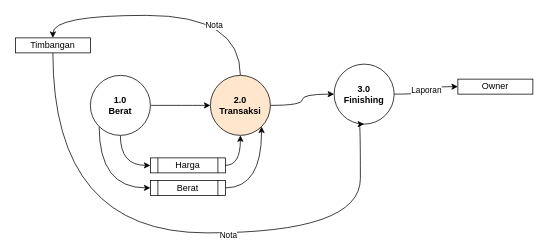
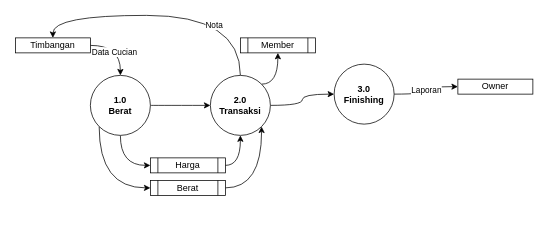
+ <mxCell id="23" value="Member" style="shape=process;whiteSpace=wrap;html=1;backgroundOutline=1;" vertex="1" parent="1"><mxGeometry x="320" y="50" width="100" height="20" as="geometry" /></mxCell>
+ <mxCell id="13" style="edgeStyle=orthogonalEdgeStyle;rounded=0;orthogonalLoop=1;jettySize=auto;html=1;exitX=1;exitY=0.5;exitDx=0;exitDy=0;entryX=0.5;entryY=0;entryDx=0;entryDy=0;curved=1;" edge="1" parent="1" source="17" target="5"><mxGeometry relative="1" as="geometry" /></mxCell>
+ <mxCell id="14" value="Data Cucian" style="edgeLabel;html=1;align=center;verticalAlign=middle;resizable=0;points=[];" vertex="1" connectable="0" parent="13"><mxGeometry x="-0.225" y="-8" relative="1" as="geometry"><mxPoint as="offset" /></mxGeometry></mxCell>
+ <mxCell id="9" style="edgeStyle=orthogonalEdgeStyle;curved=1;rounded=0;orthogonalLoop=1;jettySize=auto;html=1;exitX=1;exitY=0;exitDx=0;exitDy=0;entryX=0.5;entryY=1;entryDx=0;entryDy=0;" edge="1" parent="1" source="10" target="23"><mxGeometry relative="1" as="geometry"><Array as="points"><mxPoint x="370" y="112" /></Array></mxGeometry></mxCell>
- <mxCell id="10" value="&lt;b&gt;2.0&lt;br&gt;Transaksi&lt;br&gt;&lt;/b&gt;" style="ellipse;whiteSpace=wrap;html=1;aspect=fixed;fillColor=#ffe6cc;" vertex="1" parent="1"><mxGeometry x="280" y="100" width="80" height="80" as="geometry" /></mxCell>
+ <mxCell id="10" value="&lt;b&gt;2.0&lt;br&gt;Transaksi&lt;br&gt;&lt;/b&gt;" style="ellipse;whiteSpace=wrap;html=1;aspect=fixed;" vertex="1" parent="1"><mxGeometry x="280" y="100" width="80" height="80" as="geometry" /></mxCell>
- <mxCell id="15" style="edgeStyle=orthogonalEdgeStyle;curved=1;rounded=0;orthogonalLoop=1;jettySize=auto;html=1;exitX=0.5;exitY=1;exitDx=0;exitDy=0;entryX=0.5;entryY=1;entryDx=0;entryDy=0;" edge="1" parent="1" source="17" target="12"><mxGeometry relative="1" as="geometry"><Array as="points"><mxPoint x="70" y="310" /><mxPoint x="480" y="310" /></Array></mxGeometry></mxCell>
- <mxCell id="16" value="Nota" style="edgeLabel;html=1;align=center;verticalAlign=middle;resizable=0;points=[];" vertex="1" connectable="0" parent="15"><mxGeometry x="0.182" y="-2" relative="1" as="geometry"><mxPoint as="offset" /></mxGeometry></mxCell>
